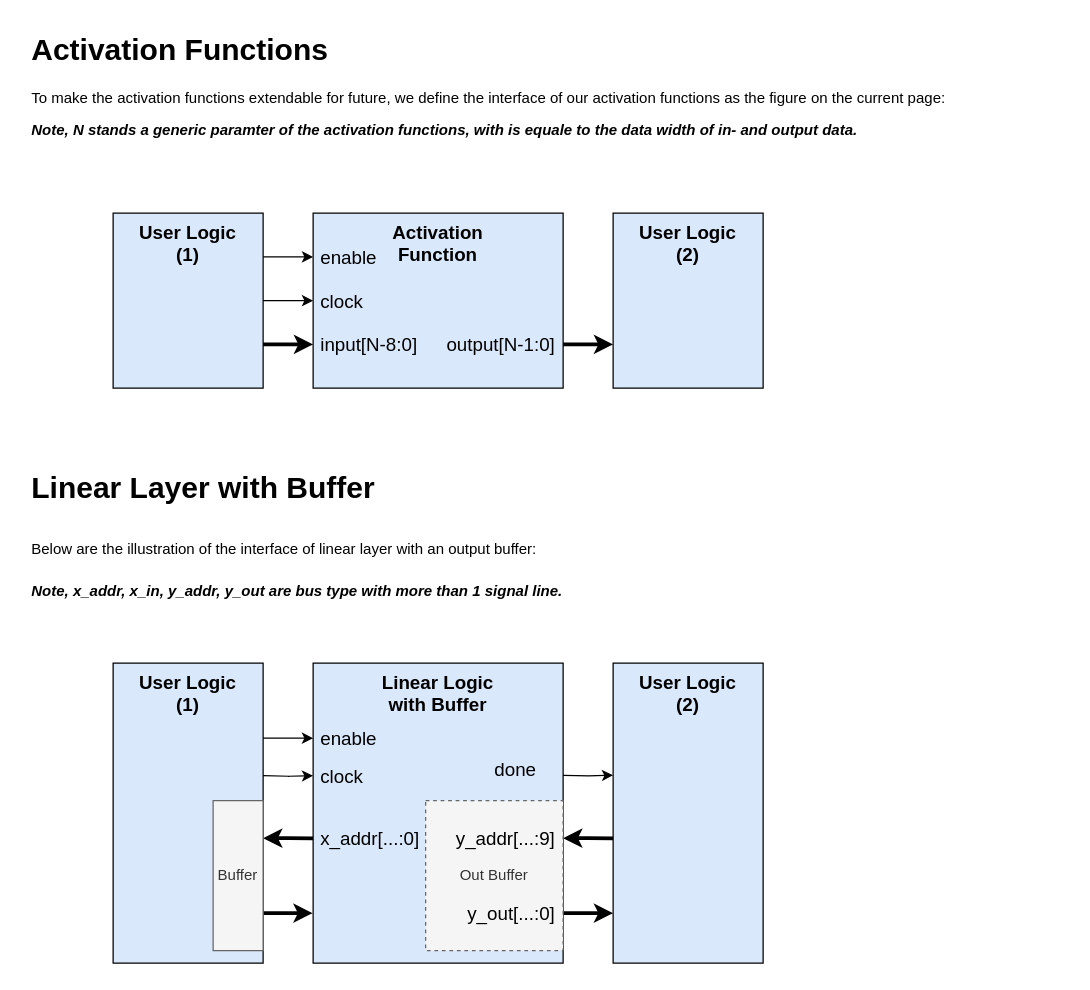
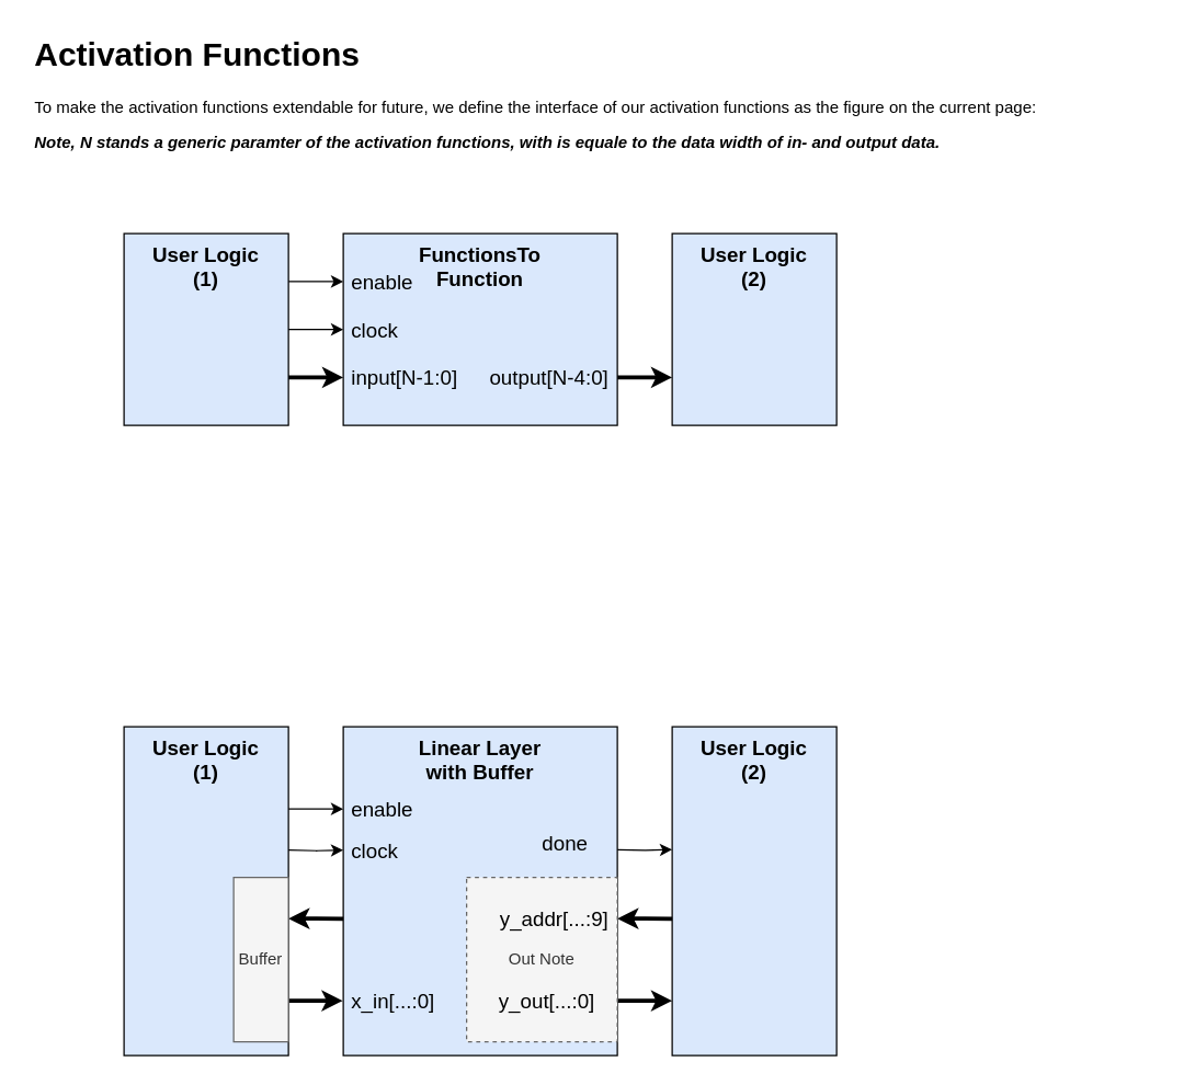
- <mxCell id="6" value="Activation&lt;br&gt;Function" style="rounded=0;whiteSpace=wrap;html=1;verticalAlign=top;fontStyle=1;fontSize=15;fillColor=#dae8fc;strokeColor=#000000;" parent="3" vertex="1"><mxGeometry x="160" width="200" height="140" as="geometry" /></mxCell>
+ <mxCell id="6" value="FunctionsTo&lt;br&gt;Function" style="rounded=0;whiteSpace=wrap;html=1;verticalAlign=top;fontStyle=1;fontSize=15;fillColor=#dae8fc;strokeColor=#000000;" parent="3" vertex="1"><mxGeometry x="160" width="200" height="140" as="geometry" /></mxCell>
- <mxCell id="10" value="&amp;nbsp;input[N-8:0]" style="text;html=1;strokeColor=none;fillColor=none;align=left;verticalAlign=middle;whiteSpace=wrap;rounded=0;fontSize=15;" parent="3" vertex="1"><mxGeometry x="160" y="90" width="90" height="30" as="geometry" /></mxCell>
+ <mxCell id="10" value="&amp;nbsp;input[N-1:0]" style="text;html=1;strokeColor=none;fillColor=none;align=left;verticalAlign=middle;whiteSpace=wrap;rounded=0;fontSize=15;" parent="3" vertex="1"><mxGeometry x="160" y="90" width="90" height="30" as="geometry" /></mxCell>
- <mxCell id="13" value="output[N-1:0]&amp;nbsp;" style="text;html=1;strokeColor=none;fillColor=none;align=right;verticalAlign=middle;whiteSpace=wrap;rounded=0;fontSize=15;" parent="3" vertex="1"><mxGeometry x="250" y="90" width="110" height="30" as="geometry" /></mxCell>
+ <mxCell id="13" value="output[N-4:0]&amp;nbsp;" style="text;html=1;strokeColor=none;fillColor=none;align=right;verticalAlign=middle;whiteSpace=wrap;rounded=0;fontSize=15;" parent="3" vertex="1"><mxGeometry x="250" y="90" width="110" height="30" as="geometry" /></mxCell>
- <mxCell id="35" value="&lt;h1&gt;Linear Layer with Buffer&lt;/h1&gt;&lt;h1&gt;&lt;span style=&quot;background-color: initial; font-size: 12px; font-weight: normal;&quot;&gt;Below are the illustration of the interface of linear layer with an output buffer:&lt;/span&gt;&lt;br&gt;&lt;/h1&gt;&lt;p&gt;&lt;i&gt;&lt;b&gt;Note, x_addr, x_in, y_addr, y_out are bus type with more than 1 signal line.&lt;/b&gt;&lt;/i&gt;&lt;/p&gt;&lt;p&gt;&lt;br&gt;&lt;/p&gt;&lt;p&gt;&lt;br&gt;&lt;/p&gt;&lt;p&gt;&lt;br&gt;&lt;/p&gt;" style="text;html=1;strokeColor=none;fillColor=none;spacing=5;spacingTop=-20;whiteSpace=wrap;overflow=hidden;rounded=0;" vertex="1" parent="1"><mxGeometry x="20" y="370" width="830" height="110" as="geometry" /></mxCell>
- <mxCell id="17" value="Linear Logic&lt;br&gt;with Buffer" style="rounded=0;whiteSpace=wrap;html=1;verticalAlign=top;fontStyle=1;fontSize=15;fillColor=#dae8fc;strokeColor=#000000;" parent="15" vertex="1"><mxGeometry x="160" width="200" height="240" as="geometry" /></mxCell>
+ <mxCell id="17" value="Linear Layer&lt;br&gt;with Buffer" style="rounded=0;whiteSpace=wrap;html=1;verticalAlign=top;fontStyle=1;fontSize=15;fillColor=#dae8fc;strokeColor=#000000;" parent="15" vertex="1"><mxGeometry x="160" width="200" height="240" as="geometry" /></mxCell>
- <mxCell id="26" value="&amp;nbsp;x_addr[...:0]" style="text;html=1;strokeColor=none;fillColor=none;align=left;verticalAlign=middle;whiteSpace=wrap;rounded=0;fontSize=15;" parent="15" vertex="1"><mxGeometry x="160" y="130" width="90" height="20" as="geometry" /></mxCell>
- <mxCell id="30" value="Out Buffer" style="rounded=0;whiteSpace=wrap;html=1;align=center;verticalAlign=middle;dashed=1;fillColor=#f5f5f5;fontColor=#333333;strokeColor=#666666;" parent="15" vertex="1"><mxGeometry x="250" y="110" width="110" height="120" as="geometry" /></mxCell>
+ <mxCell id="30" value="Out Note" style="rounded=0;whiteSpace=wrap;html=1;align=center;verticalAlign=middle;dashed=1;fillColor=#f5f5f5;fontColor=#333333;strokeColor=#666666;" parent="15" vertex="1"><mxGeometry x="250" y="110" width="110" height="120" as="geometry" /></mxCell>
+ <mxCell id="27" value="&amp;nbsp;x_in[...:0]" style="text;html=1;strokeColor=none;fillColor=none;align=left;verticalAlign=middle;whiteSpace=wrap;rounded=0;fontSize=15;" parent="15" vertex="1"><mxGeometry x="160" y="190" width="90" height="20" as="geometry" /></mxCell>
- <mxCell id="32" value="y_out[...:0]&amp;nbsp;" style="text;html=1;strokeColor=none;fillColor=none;align=right;verticalAlign=middle;whiteSpace=wrap;rounded=0;fontSize=15;" parent="15" vertex="1"><mxGeometry x="270" y="190" width="90" height="20" as="geometry" /></mxCell>
+ <mxCell id="32" value="y_out[...:0]&amp;nbsp;" style="text;html=1;strokeColor=none;fillColor=none;align=right;verticalAlign=middle;whiteSpace=wrap;rounded=0;fontSize=15;" parent="15" vertex="1"><mxGeometry x="260" y="190" width="90" height="20" as="geometry" /></mxCell>
